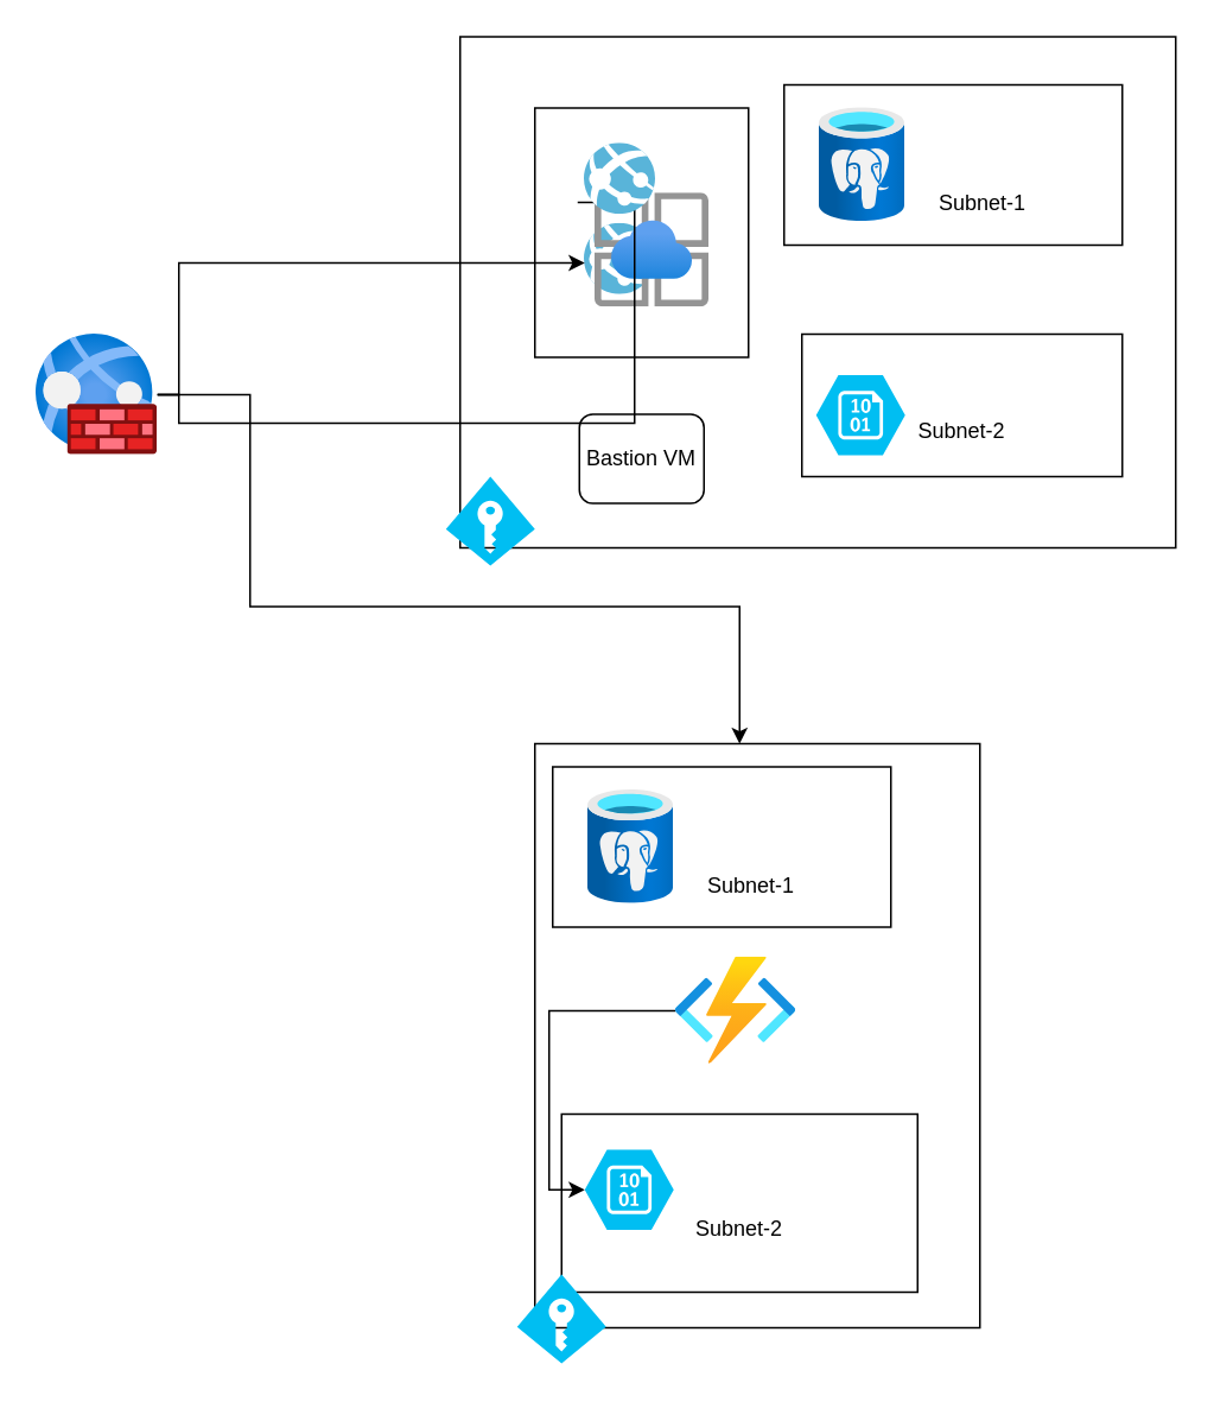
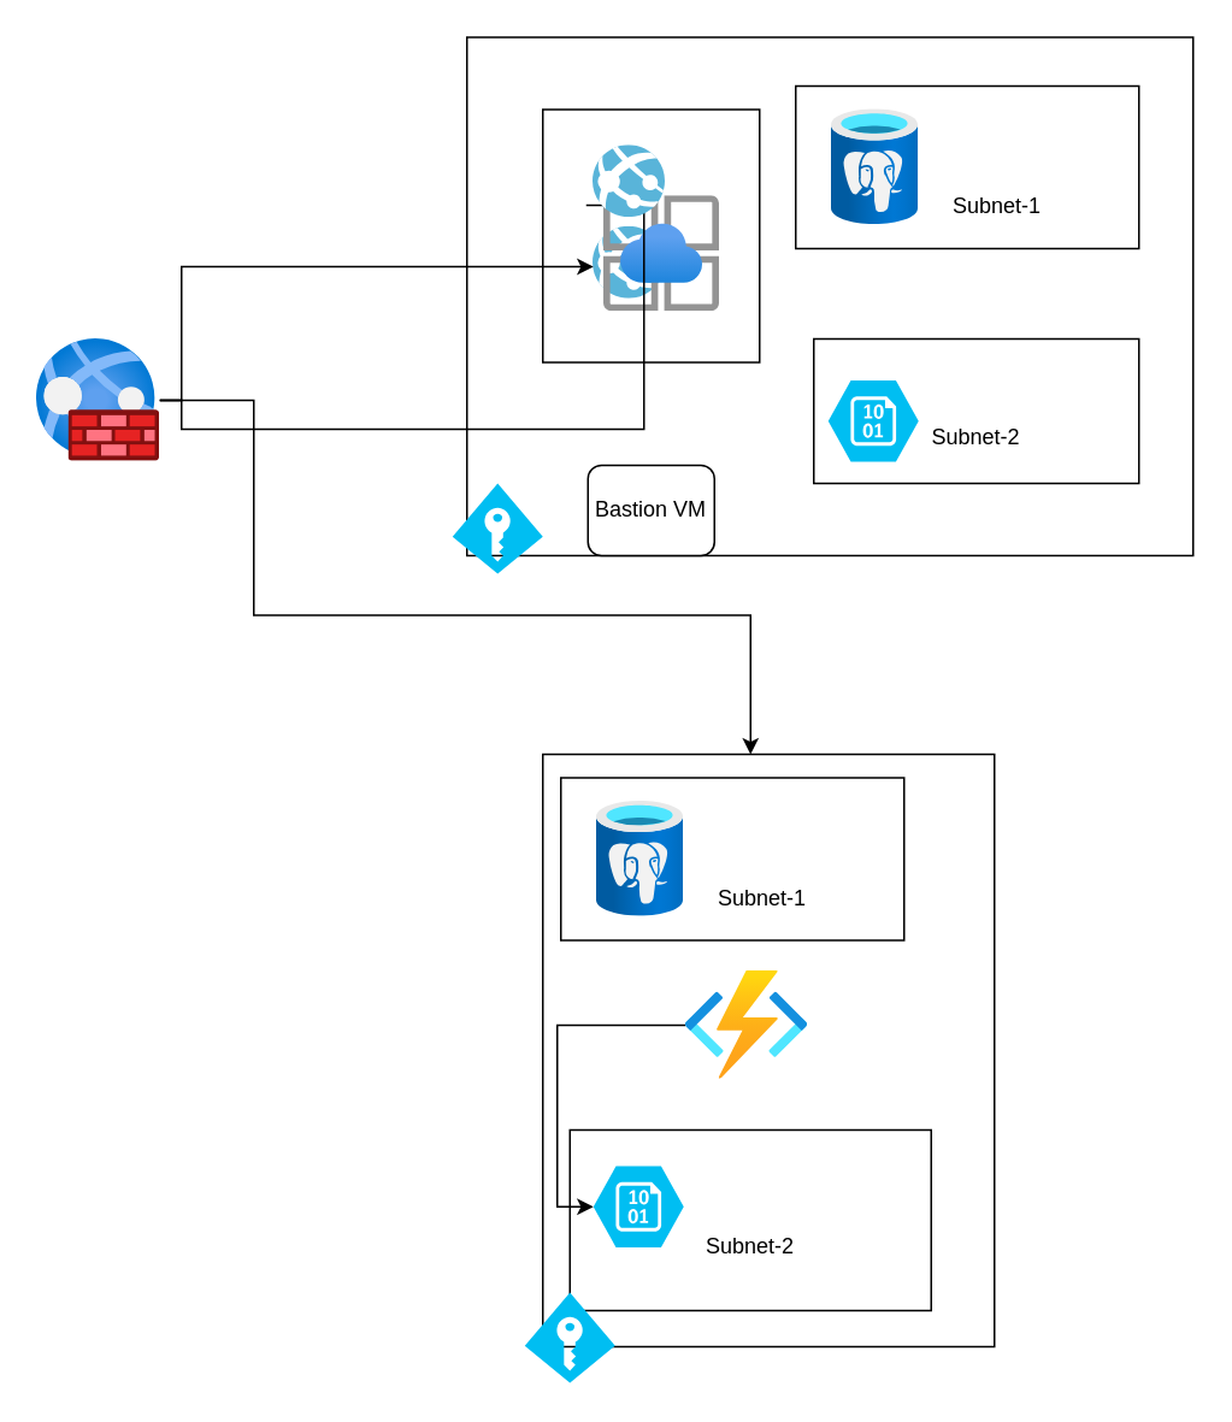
- <mxCell id="9" value="Bastion VM" style="rounded=1;whiteSpace=wrap;html=1;" vertex="1" parent="1"><mxGeometry x="325" y="232" width="70" height="50" as="geometry" /></mxCell>
+ <mxCell id="9" value="Bastion VM" style="rounded=1;whiteSpace=wrap;html=1;" vertex="1" parent="1"><mxGeometry x="325" y="257" width="70" height="50" as="geometry" /></mxCell>
